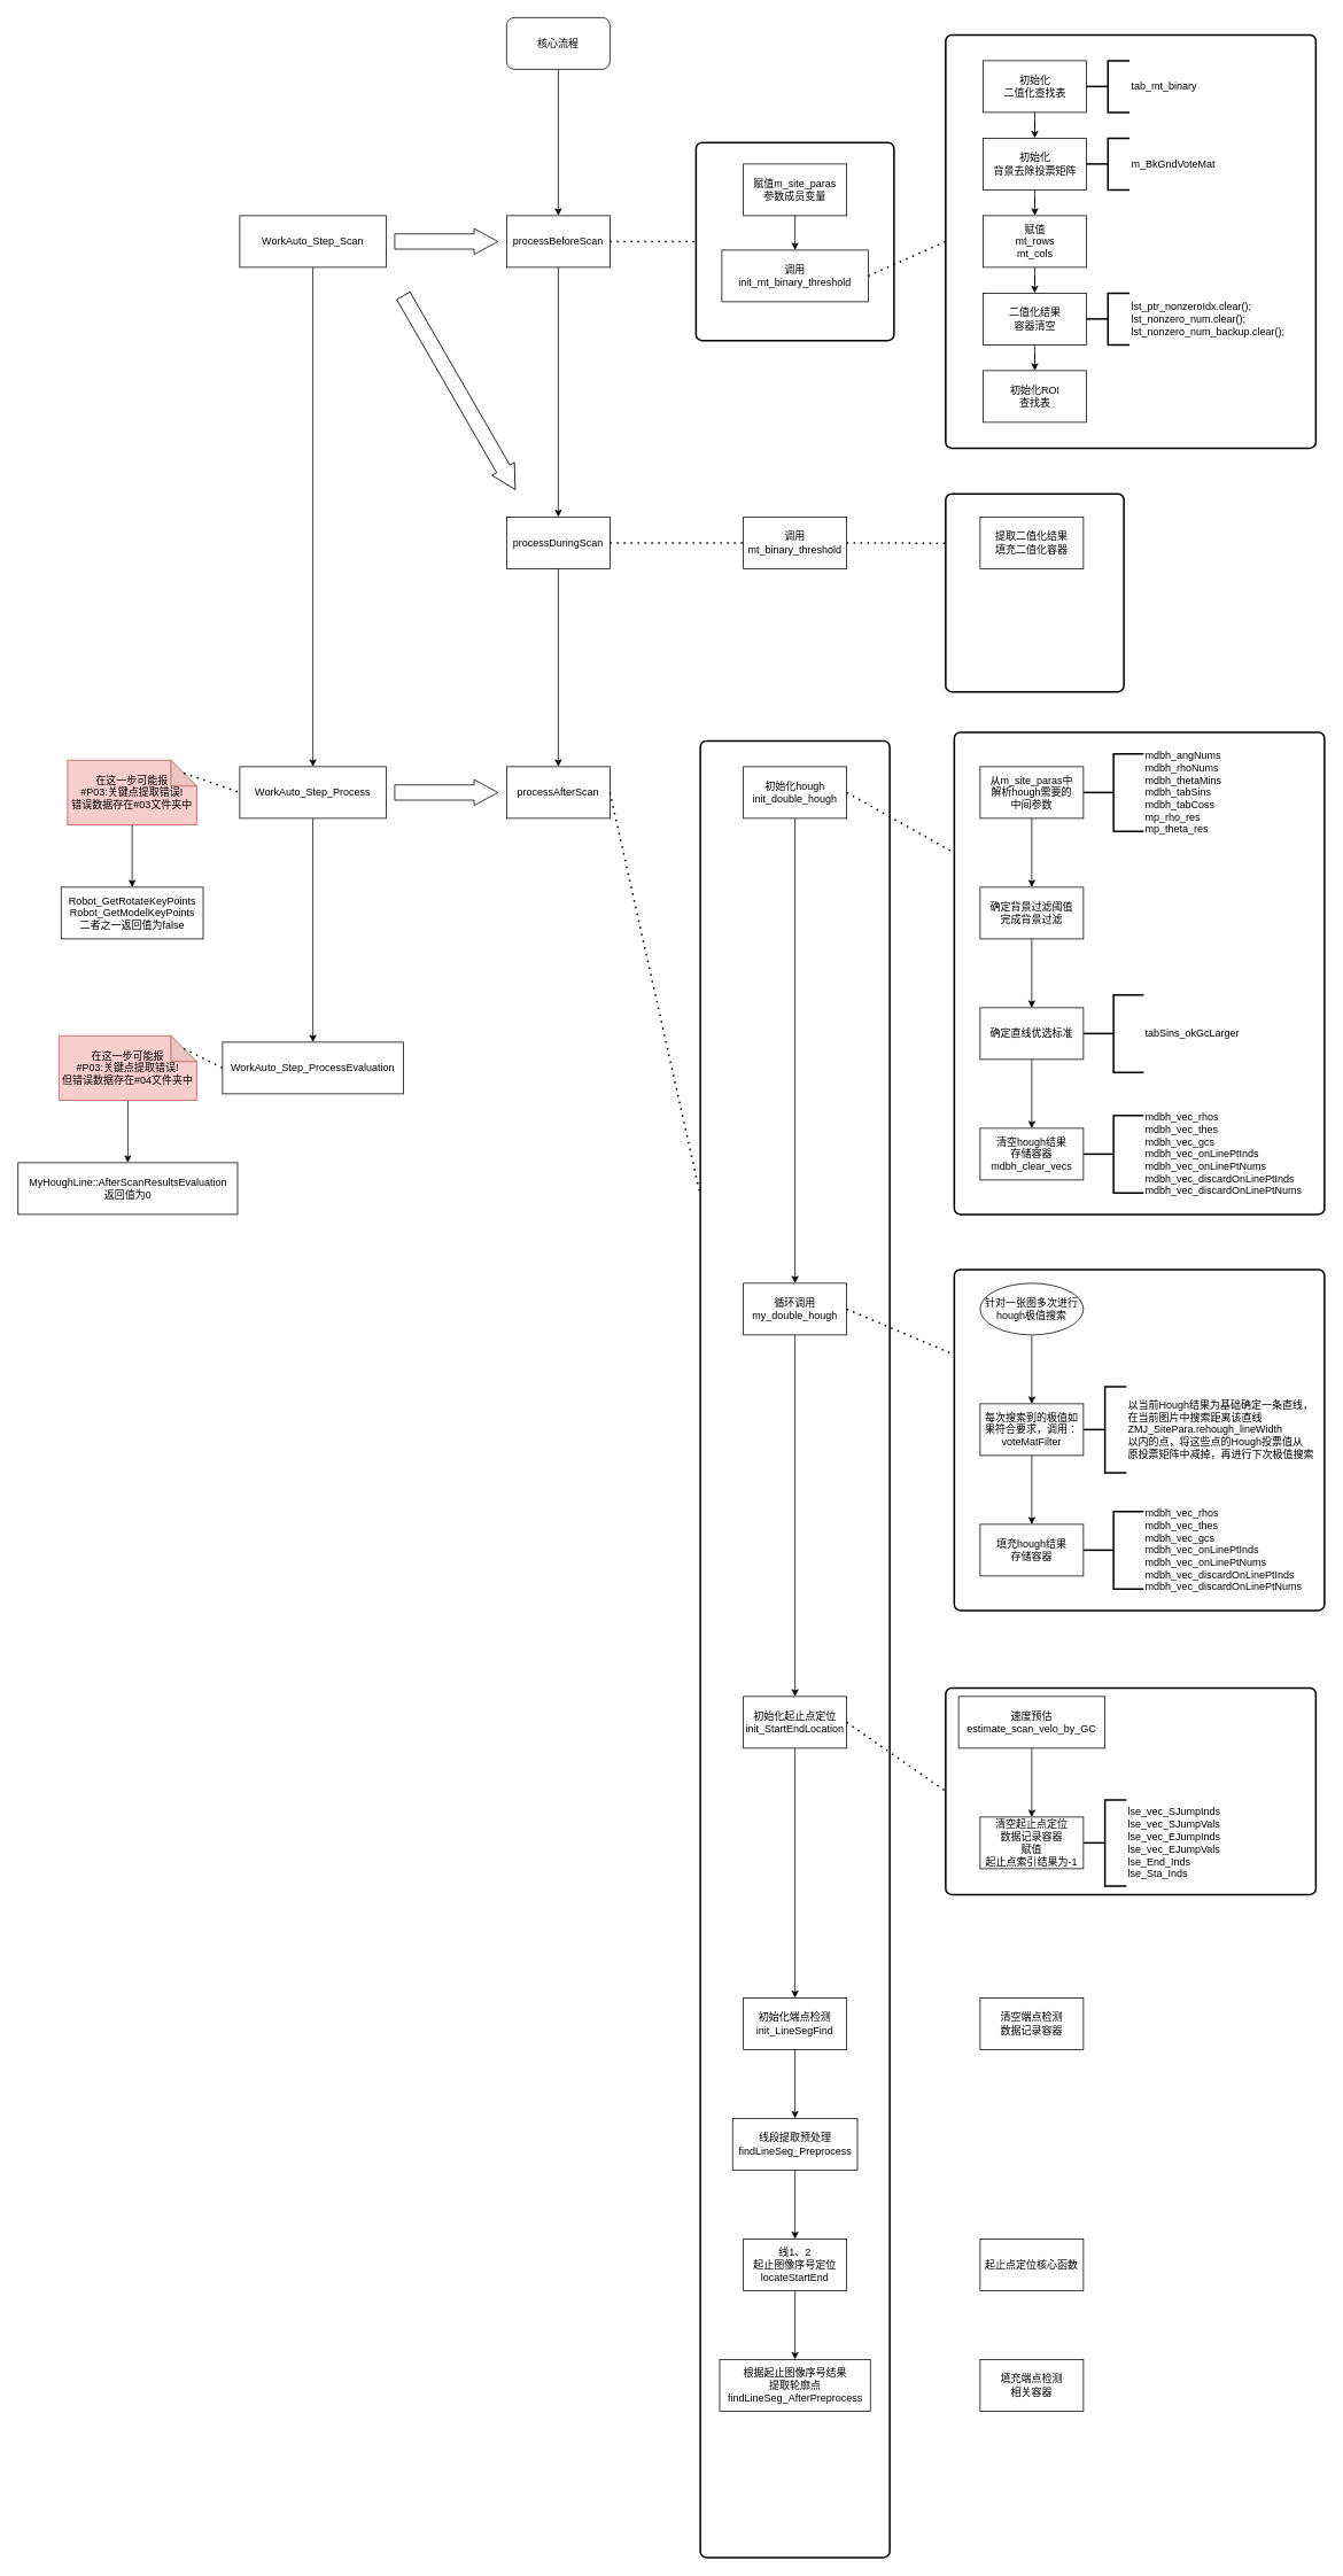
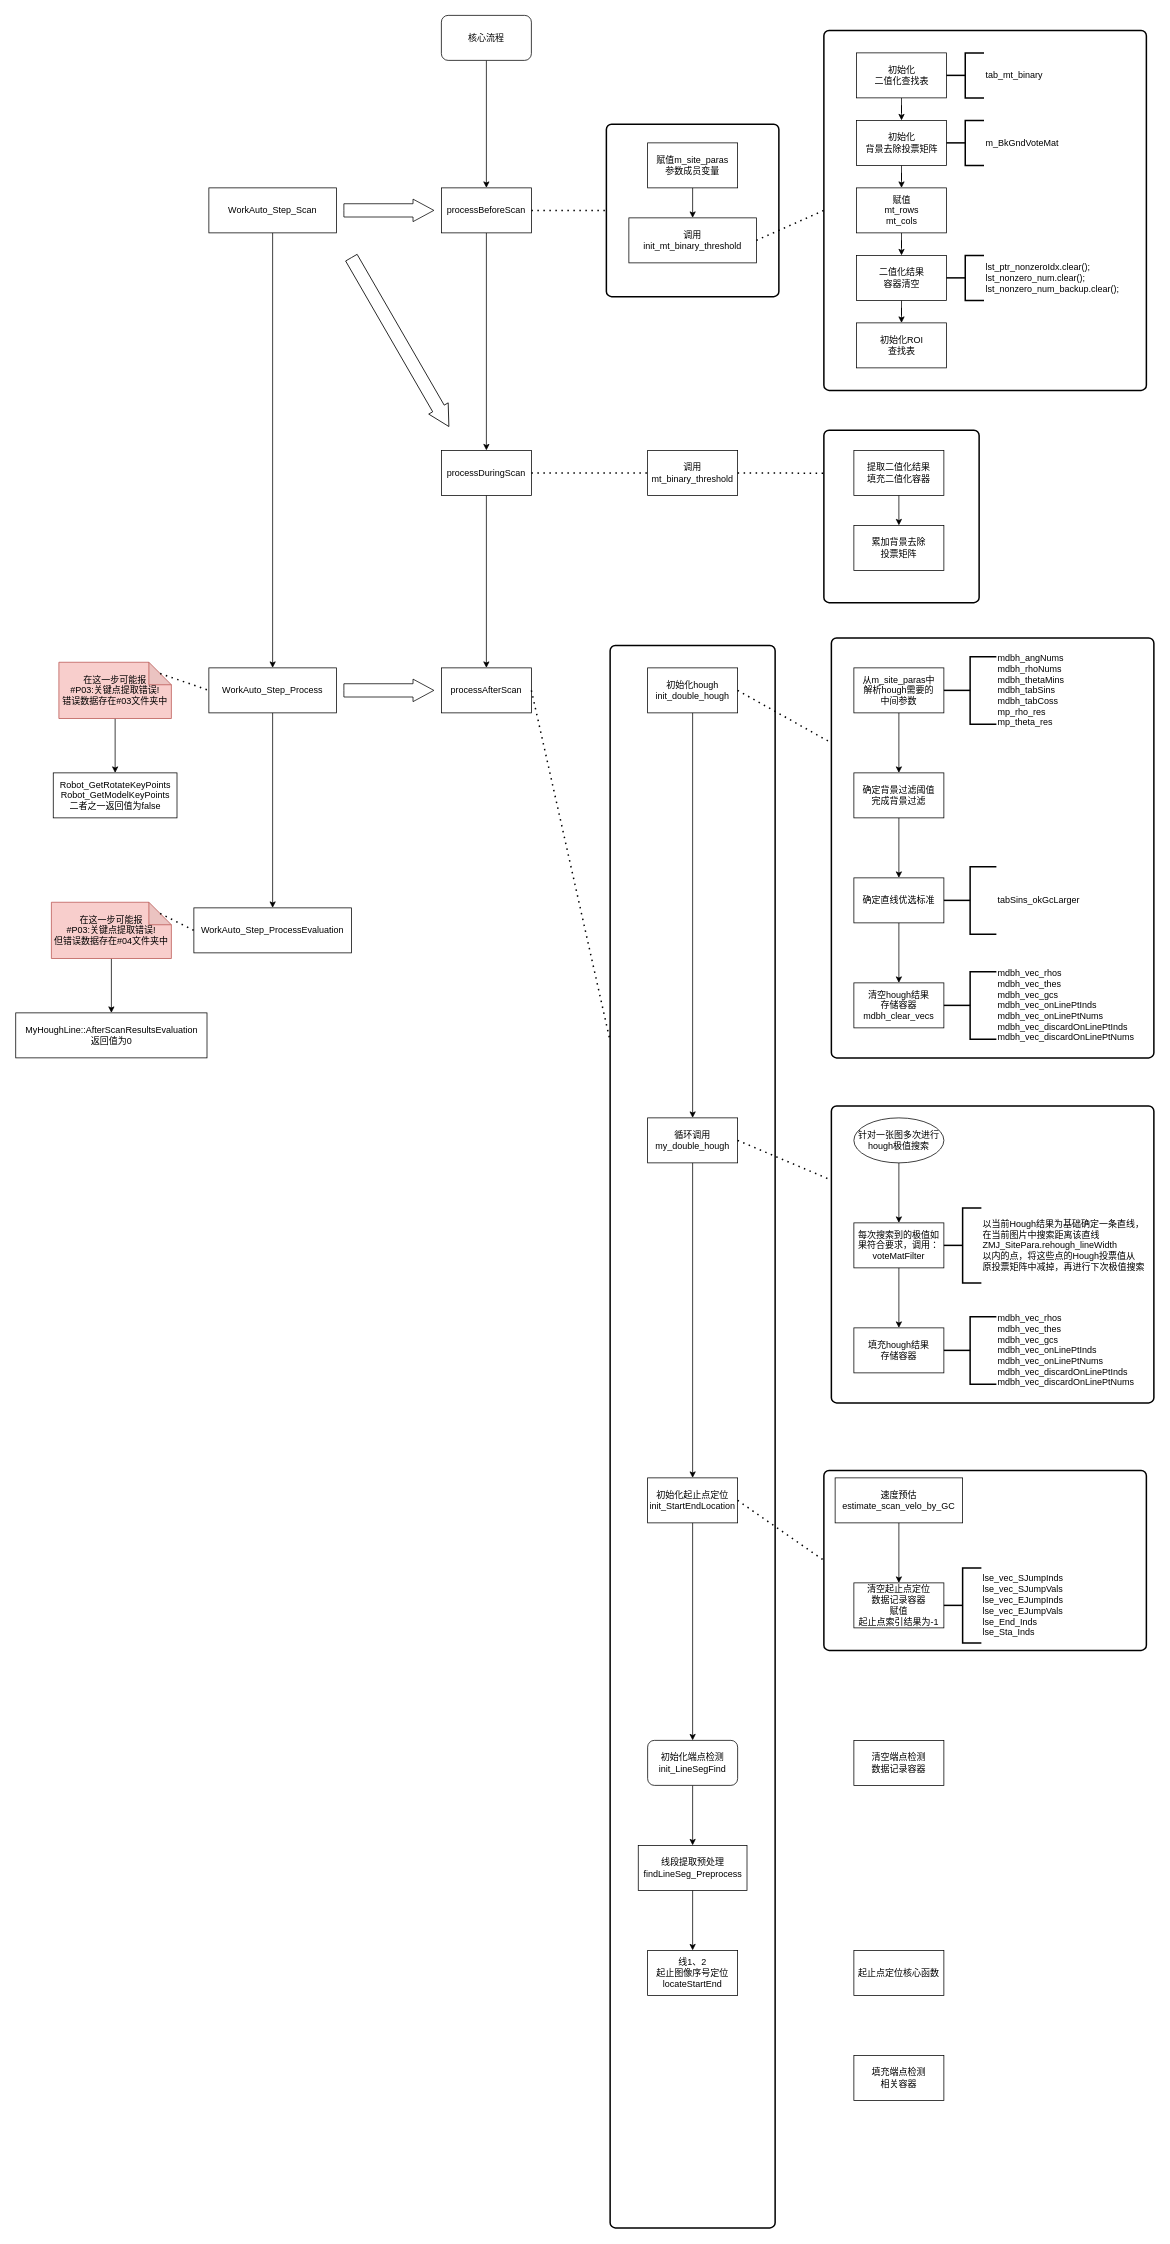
+ <mxCell id="28" value="" style="edgeStyle=orthogonalEdgeStyle;rounded=0;orthogonalLoop=1;jettySize=auto;html=1;" parent="1" source="29" target="30" edge="1"><mxGeometry relative="1" as="geometry" /></mxCell>
+ <mxCell id="30" value="累加背景去除&lt;br&gt;投票矩阵" style="whiteSpace=wrap;html=1;rounded=0;" parent="1" vertex="1"><mxGeometry x="1138" y="700" width="120" height="60" as="geometry" /></mxCell>
- <mxCell id="43" value="初始化端点检测&lt;br&gt;init_LineSegFind" style="whiteSpace=wrap;html=1;rounded=0;" parent="1" vertex="1"><mxGeometry x="863" y="2320" width="120" height="60" as="geometry" /></mxCell>
+ <mxCell id="43" value="初始化端点检测&lt;br&gt;init_LineSegFind" style="whiteSpace=wrap;html=1;rounded=1;" parent="1" vertex="1"><mxGeometry x="863" y="2320" width="120" height="60" as="geometry" /></mxCell>
- <mxCell id="46" value="" style="edgeStyle=orthogonalEdgeStyle;rounded=0;orthogonalLoop=1;jettySize=auto;html=1;" parent="1" source="47" target="48" edge="1"><mxGeometry relative="1" as="geometry" /></mxCell>
- <mxCell id="48" value="根据起止图像序号结果&lt;br&gt;提取轮廓点&lt;br&gt;findLineSeg_AfterPreprocess" style="whiteSpace=wrap;html=1;rounded=0;" parent="1" vertex="1"><mxGeometry x="835.5" y="2740" width="175" height="60" as="geometry" /></mxCell>
